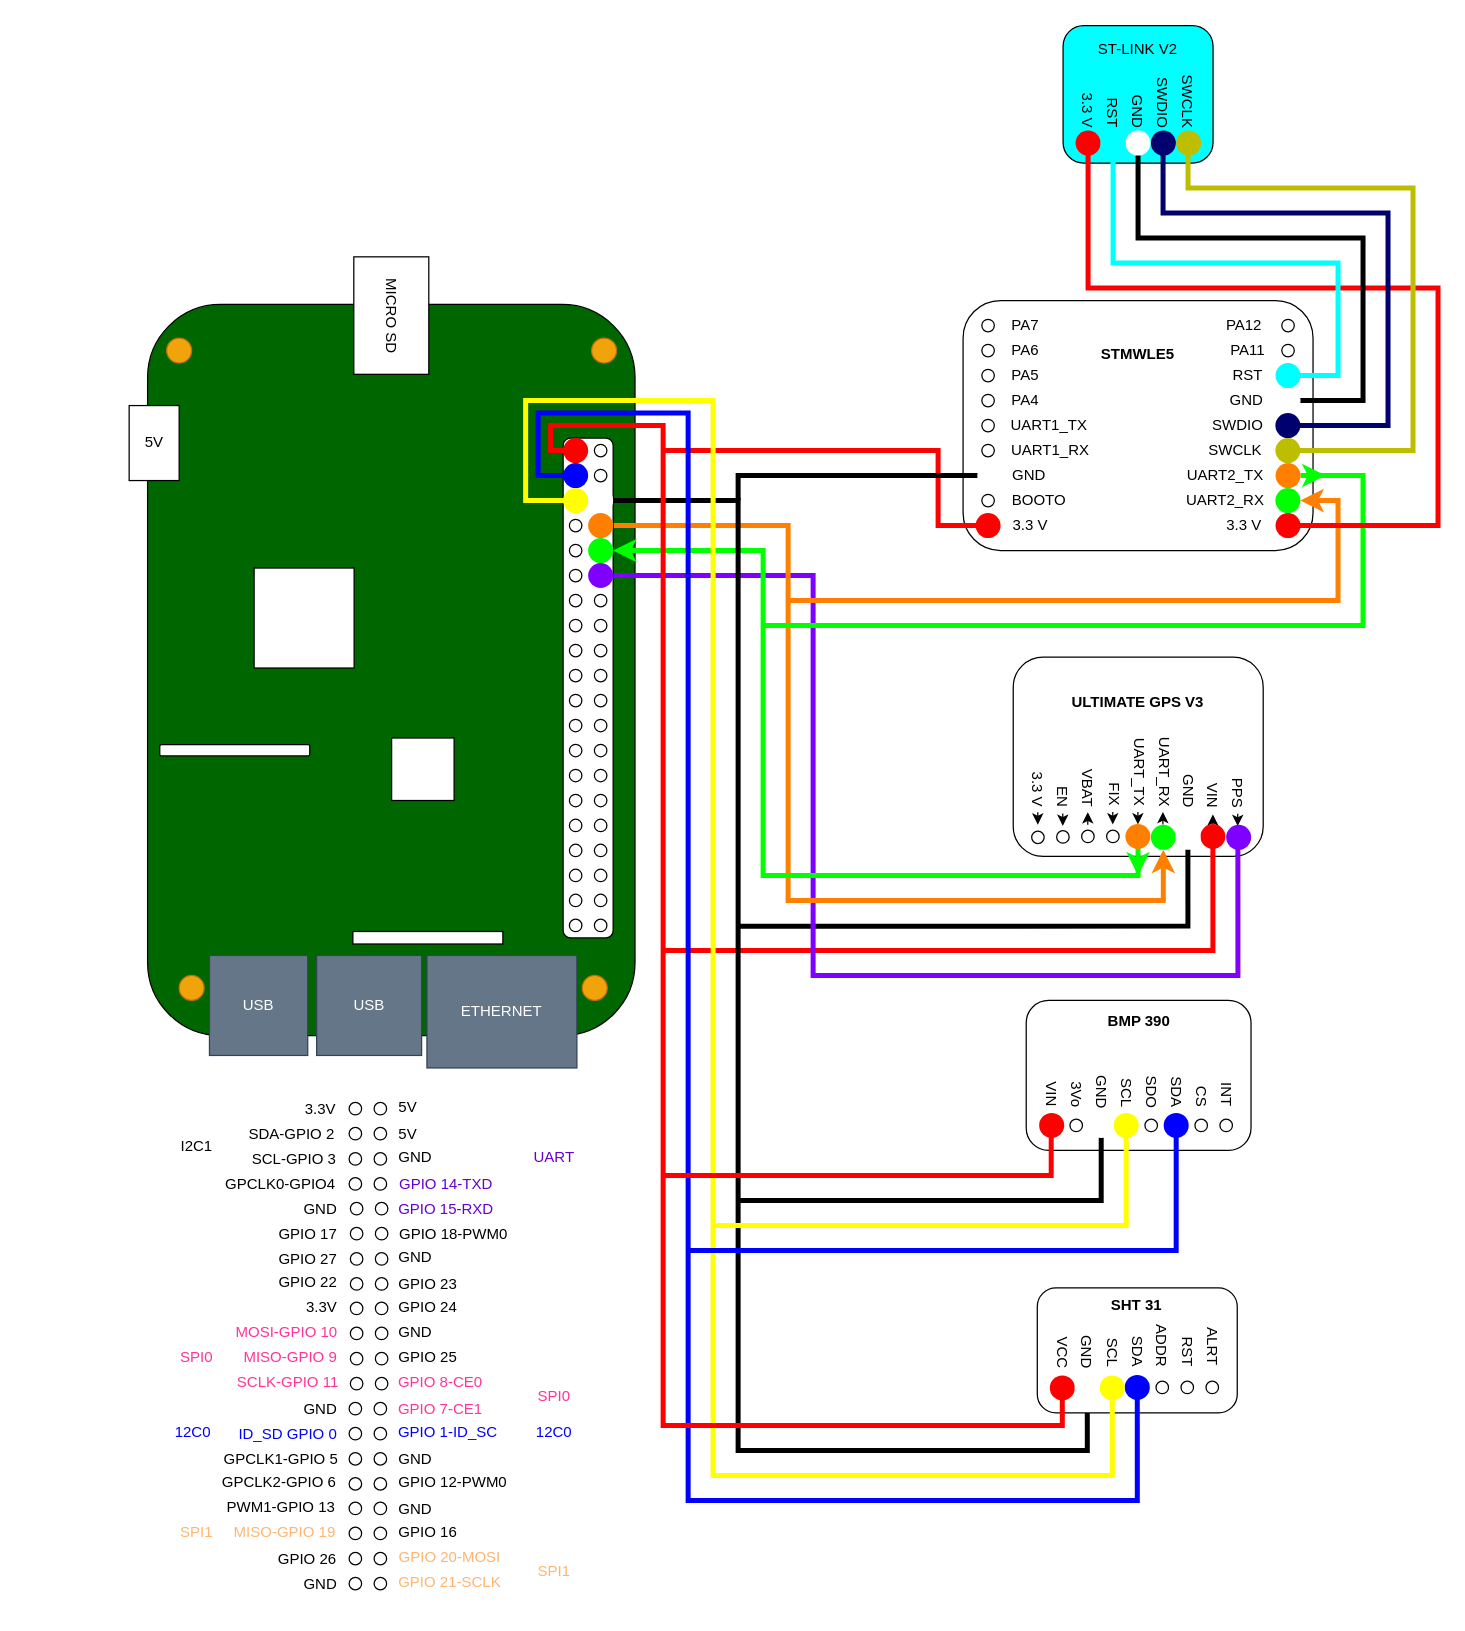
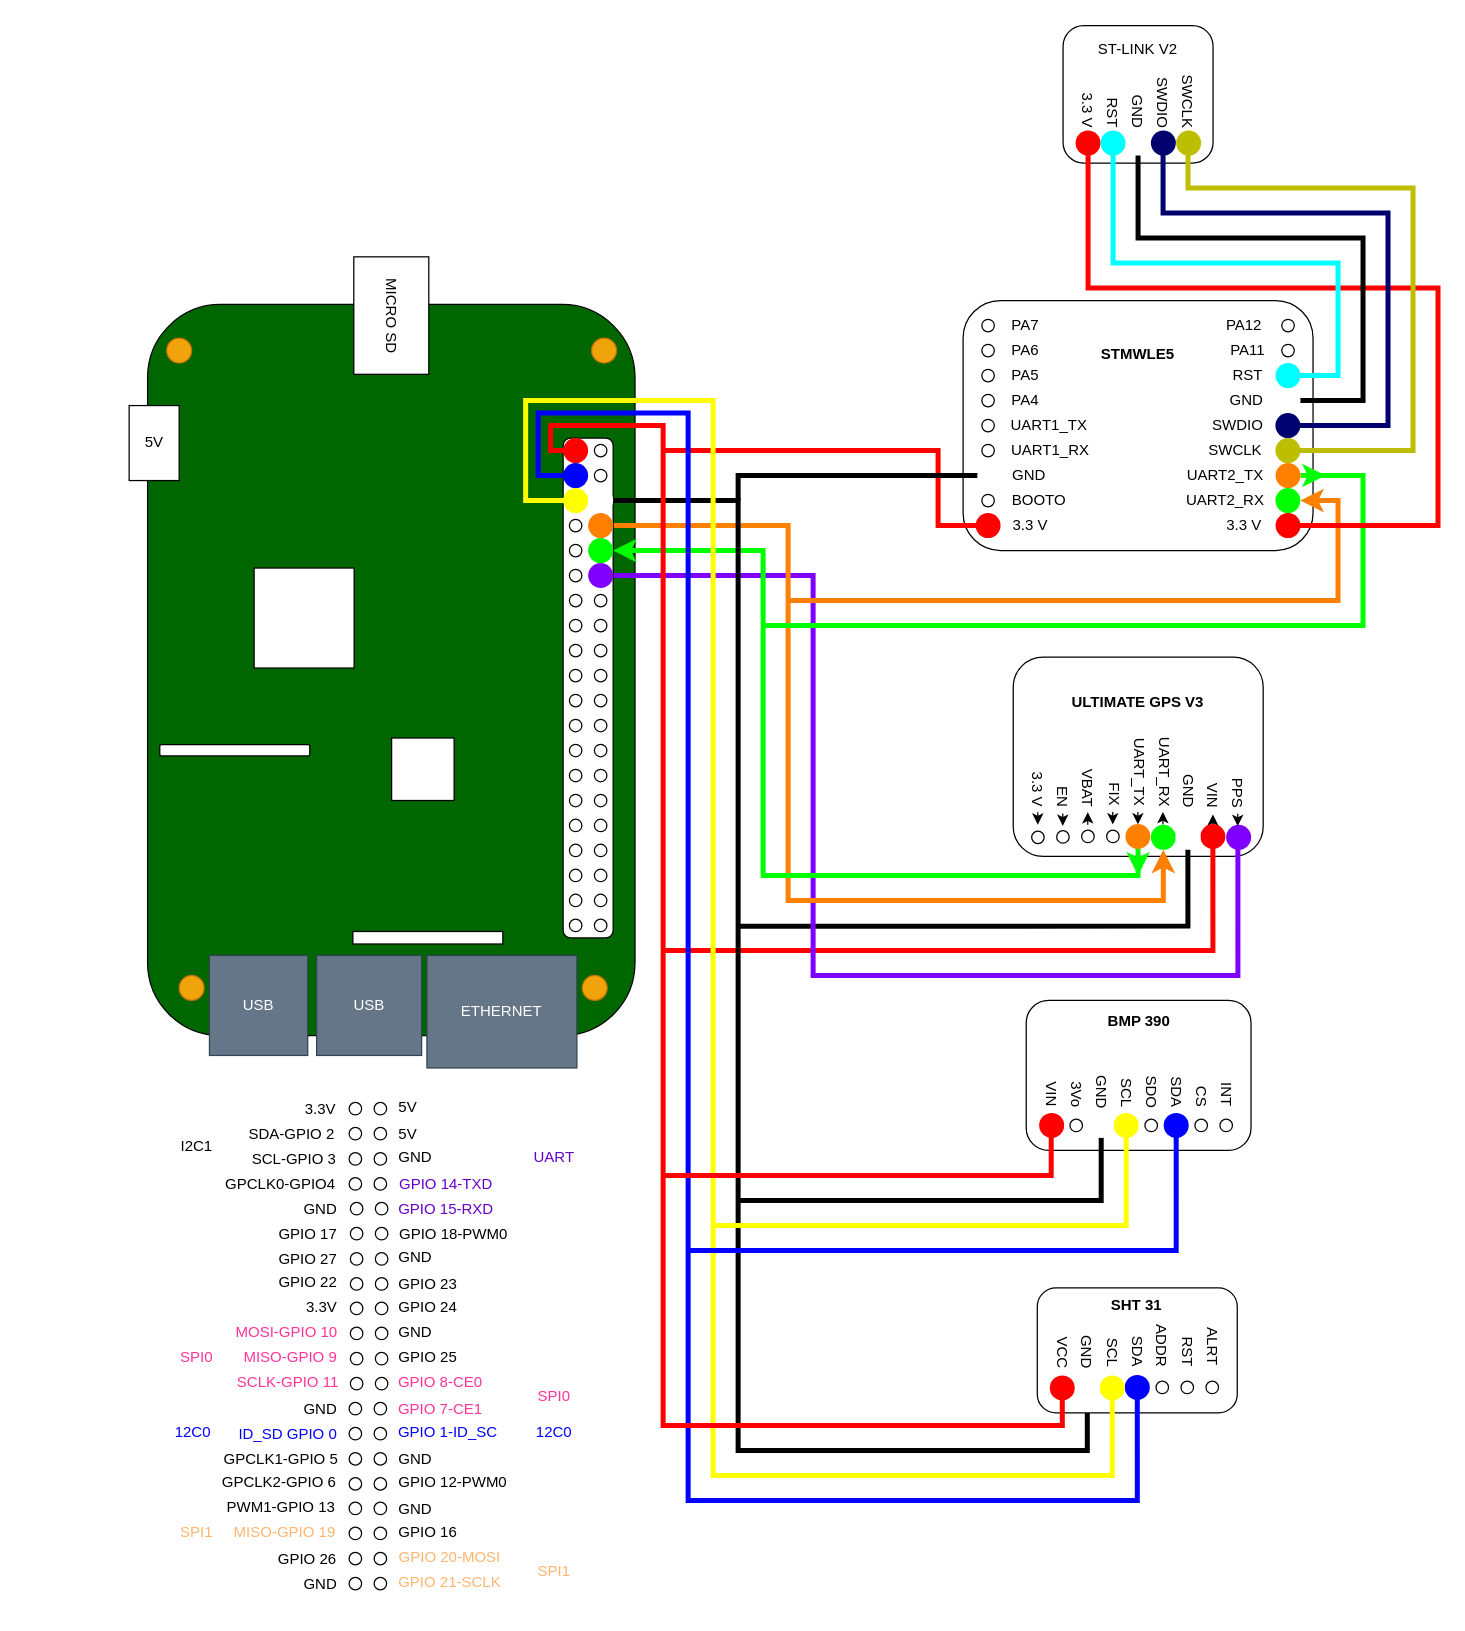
- <mxCell id="295" value="ST-LINK V2&lt;div&gt;&lt;br&gt;&lt;/div&gt;&lt;div&gt;&lt;br&gt;&lt;/div&gt;&lt;div&gt;&lt;br&gt;&lt;/div&gt;&lt;div&gt;&lt;br&gt;&lt;/div&gt;&lt;div&gt;&lt;br&gt;&lt;/div&gt;" style="rounded=1;whiteSpace=wrap;html=1;fillColor=#00ffff;" parent="1" vertex="1"><mxGeometry x="850" y="20" width="120" height="110" as="geometry" /></mxCell>
+ <mxCell id="295" value="ST-LINK V2&lt;div&gt;&lt;br&gt;&lt;/div&gt;&lt;div&gt;&lt;br&gt;&lt;/div&gt;&lt;div&gt;&lt;br&gt;&lt;/div&gt;&lt;div&gt;&lt;br&gt;&lt;/div&gt;&lt;div&gt;&lt;br&gt;&lt;/div&gt;" style="rounded=1;whiteSpace=wrap;html=1;" parent="1" vertex="1"><mxGeometry x="850" y="20" width="120" height="110" as="geometry" /></mxCell>
